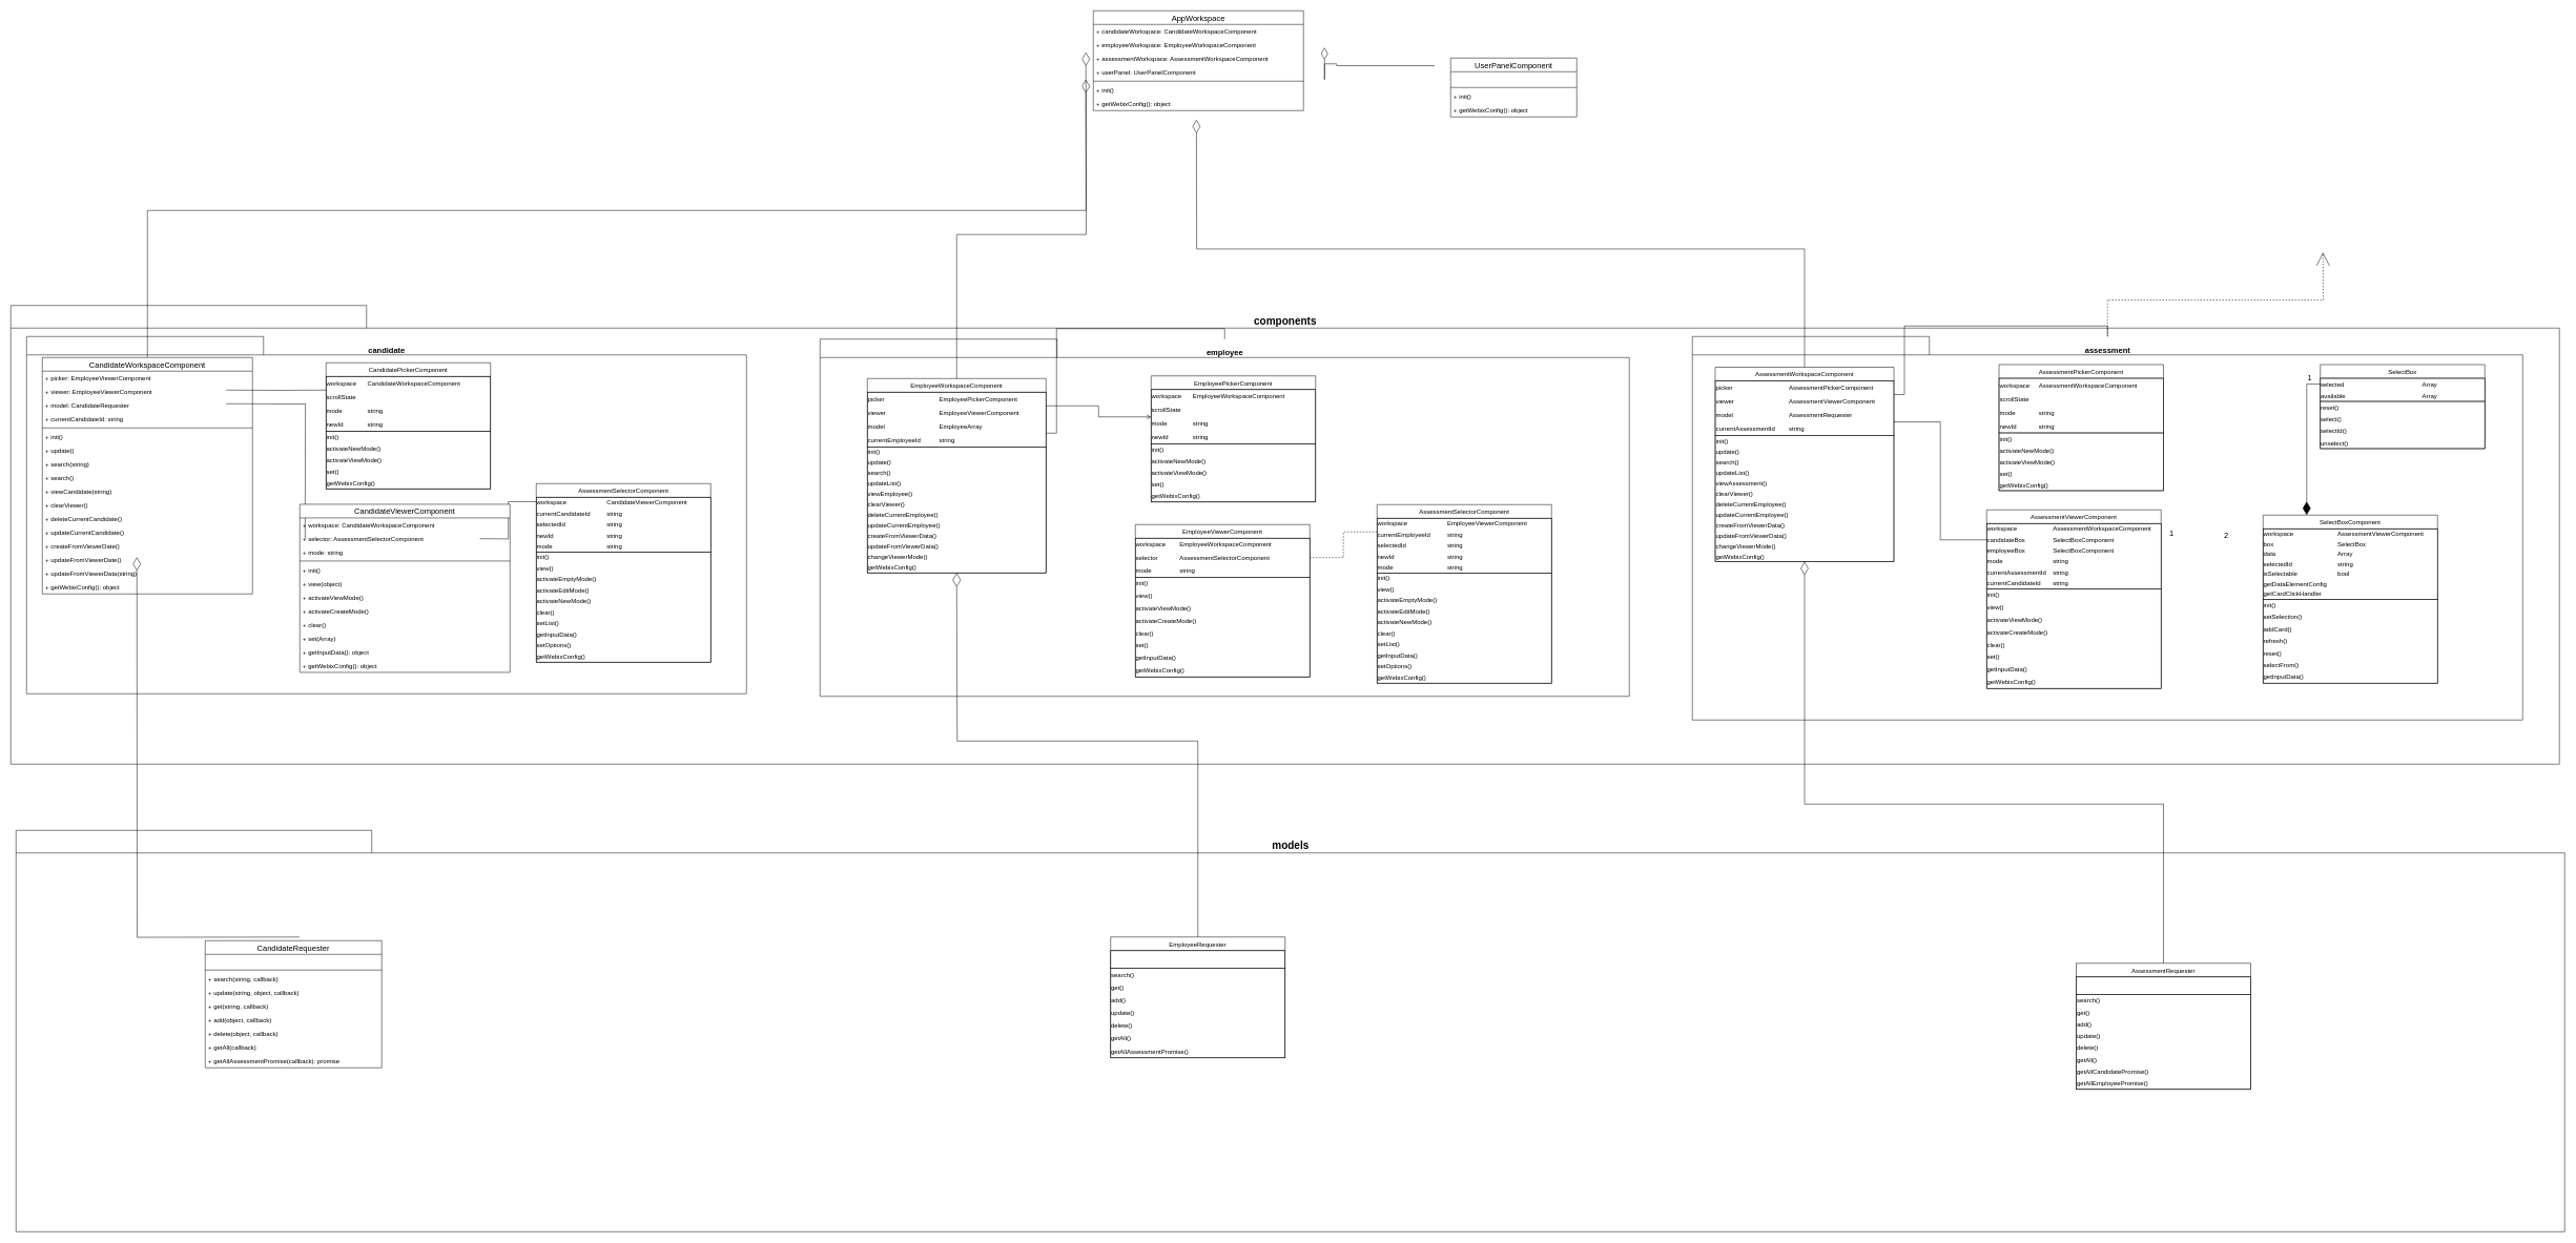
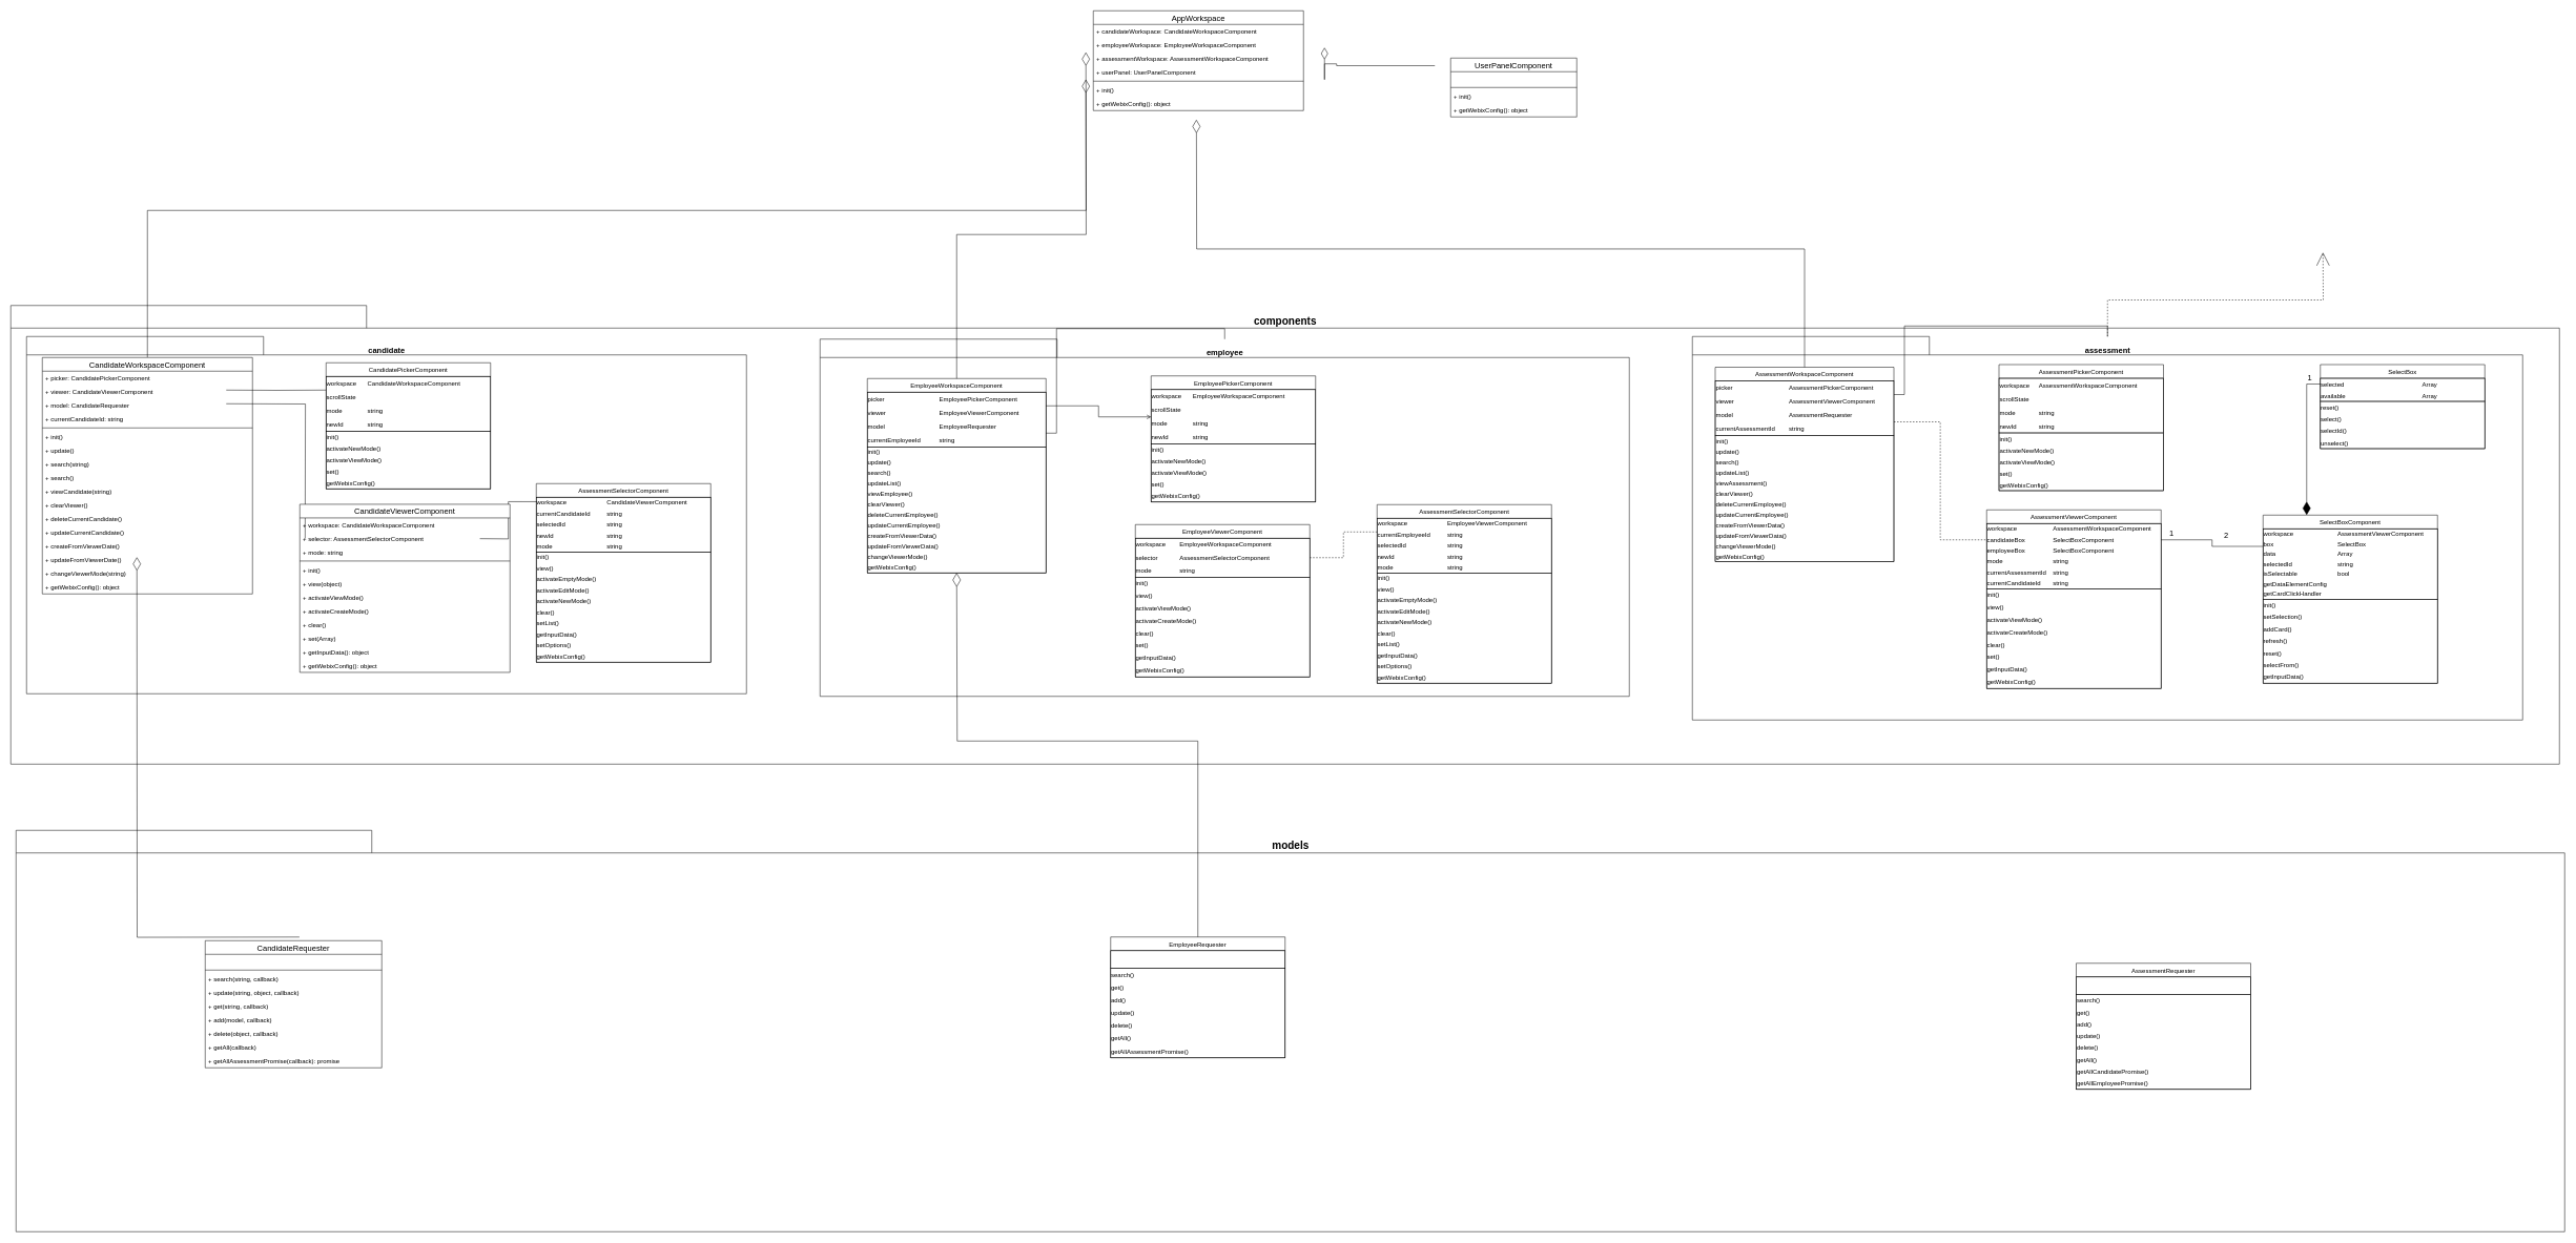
- <mxCell id="81" value="+ picker: EmployeeViewerComponent" style="text;strokeColor=none;fillColor=none;align=left;verticalAlign=top;spacingLeft=4;spacingRight=4;overflow=hidden;rotatable=0;points=[[0,0.5],[1,0.5]];portConstraint=eastwest;" vertex="1" parent="80"><mxGeometry y="26" width="400" height="26" as="geometry" /></mxCell>
+ <mxCell id="81" value="+ picker: CandidatePickerComponent" style="text;strokeColor=none;fillColor=none;align=left;verticalAlign=top;spacingLeft=4;spacingRight=4;overflow=hidden;rotatable=0;points=[[0,0.5],[1,0.5]];portConstraint=eastwest;" vertex="1" parent="80"><mxGeometry y="26" width="400" height="26" as="geometry" /></mxCell>
- <mxCell id="82" value="+ viewer: EmployeeViewerComponent" style="text;strokeColor=none;fillColor=none;align=left;verticalAlign=top;spacingLeft=4;spacingRight=4;overflow=hidden;rotatable=0;points=[[0,0.5],[1,0.5]];portConstraint=eastwest;" vertex="1" parent="80"><mxGeometry y="52" width="400" height="26" as="geometry" /></mxCell>
+ <mxCell id="82" value="+ viewer: CandidateViewerComponent" style="text;strokeColor=none;fillColor=none;align=left;verticalAlign=top;spacingLeft=4;spacingRight=4;overflow=hidden;rotatable=0;points=[[0,0.5],[1,0.5]];portConstraint=eastwest;" vertex="1" parent="80"><mxGeometry y="52" width="400" height="26" as="geometry" /></mxCell>
- <mxCell id="26" value="&lt;table border=&quot;0&quot; width=&quot;100%&quot; style=&quot;width: 100% ; height: 100% ; border-collapse: collapse&quot;&gt;&lt;tbody&gt;&lt;tr&gt;&lt;td&gt;picker&lt;/td&gt;&lt;td&gt;&lt;span style=&quot;text-align: center&quot;&gt;Employee&lt;/span&gt;PickerComponent&lt;/td&gt;&lt;/tr&gt;&lt;tr&gt;&lt;td&gt;viewer&lt;/td&gt;&lt;td&gt;&lt;span style=&quot;text-align: center&quot;&gt;Employee&lt;/span&gt;ViewerComponent&lt;/td&gt;&lt;/tr&gt;&lt;tr&gt;&lt;td&gt;model&lt;/td&gt;&lt;td&gt;&lt;span style=&quot;text-align: center&quot;&gt;Employee&lt;/span&gt;Array&lt;/td&gt;&lt;/tr&gt;&lt;tr&gt;&lt;td&gt;current&lt;span style=&quot;text-align: center&quot;&gt;Employee&lt;/span&gt;Id&lt;/td&gt;&lt;td&gt;string&lt;/td&gt;&lt;/tr&gt;&lt;/tbody&gt;&lt;/table&gt;" style="text;html=1;overflow=fill;align=left;strokeColor=#000000;" parent="25" vertex="1"><mxGeometry y="26" width="340" height="104" as="geometry" /></mxCell>
+ <mxCell id="26" value="&lt;table border=&quot;0&quot; width=&quot;100%&quot; style=&quot;width: 100% ; height: 100% ; border-collapse: collapse&quot;&gt;&lt;tbody&gt;&lt;tr&gt;&lt;td&gt;picker&lt;/td&gt;&lt;td&gt;&lt;span style=&quot;text-align: center&quot;&gt;Employee&lt;/span&gt;PickerComponent&lt;/td&gt;&lt;/tr&gt;&lt;tr&gt;&lt;td&gt;viewer&lt;/td&gt;&lt;td&gt;&lt;span style=&quot;text-align: center&quot;&gt;Employee&lt;/span&gt;ViewerComponent&lt;/td&gt;&lt;/tr&gt;&lt;tr&gt;&lt;td&gt;model&lt;/td&gt;&lt;td&gt;&lt;span style=&quot;text-align: center&quot;&gt;Employee&lt;/span&gt;Requester&lt;/td&gt;&lt;/tr&gt;&lt;tr&gt;&lt;td&gt;current&lt;span style=&quot;text-align: center&quot;&gt;Employee&lt;/span&gt;Id&lt;/td&gt;&lt;td&gt;string&lt;/td&gt;&lt;/tr&gt;&lt;/tbody&gt;&lt;/table&gt;" style="text;html=1;overflow=fill;align=left;strokeColor=#000000;" parent="25" vertex="1"><mxGeometry y="26" width="340" height="104" as="geometry" /></mxCell>
- <mxCell id="53" style="edgeStyle=orthogonalEdgeStyle;rounded=0;orthogonalLoop=1;jettySize=auto;html=1;exitX=1;exitY=0.75;exitDx=0;exitDy=0;entryX=0;entryY=0.25;entryDx=0;entryDy=0;endArrow=none;endFill=0;" parent="1" source="44" target="51" edge="1"><mxGeometry relative="1" as="geometry" /></mxCell>
+ <mxCell id="53" style="edgeStyle=orthogonalEdgeStyle;rounded=0;orthogonalLoop=1;jettySize=auto;html=1;exitX=1;exitY=0.75;exitDx=0;exitDy=0;entryX=0;entryY=0.25;entryDx=0;entryDy=0;endArrow=none;endFill=0;dashed=1;" parent="1" source="44" target="51" edge="1"><mxGeometry relative="1" as="geometry" /></mxCell>
+ <mxCell id="57" style="edgeStyle=orthogonalEdgeStyle;rounded=0;orthogonalLoop=1;jettySize=auto;html=1;exitX=1;exitY=0.25;exitDx=0;exitDy=0;entryX=0;entryY=0.25;entryDx=0;entryDy=0;endArrow=none;endFill=0;fontSize=15;" parent="1" source="51" target="55" edge="1"><mxGeometry relative="1" as="geometry" /></mxCell>
- <mxCell id="96" value="+ updateFromViewerData(string)" style="text;strokeColor=none;fillColor=none;align=left;verticalAlign=top;spacingLeft=4;spacingRight=4;overflow=hidden;rotatable=0;points=[[0,0.5],[1,0.5]];portConstraint=eastwest;" vertex="1" parent="80"><mxGeometry y="398" width="400" height="26" as="geometry" /></mxCell>
+ <mxCell id="96" value="+ changeViewerMode(string)" style="text;strokeColor=none;fillColor=none;align=left;verticalAlign=top;spacingLeft=4;spacingRight=4;overflow=hidden;rotatable=0;points=[[0,0.5],[1,0.5]];portConstraint=eastwest;" vertex="1" parent="80"><mxGeometry y="398" width="400" height="26" as="geometry" /></mxCell>
- <mxCell id="62" style="edgeStyle=orthogonalEdgeStyle;rounded=0;orthogonalLoop=1;jettySize=auto;html=1;exitX=0.5;exitY=0;exitDx=0;exitDy=0;entryX=0.5;entryY=1;entryDx=0;entryDy=0;endArrow=diamondThin;endFill=0;endSize=23;fontSize=15;" parent="1" source="20" target="45" edge="1"><mxGeometry relative="1" as="geometry"><Array as="points"><mxPoint x="4117" y="1530" /><mxPoint x="3433" y="1530" /></Array></mxGeometry></mxCell>
- <mxCell id="104" value="+ add(object, callback)" style="text;strokeColor=none;fillColor=none;align=left;verticalAlign=top;spacingLeft=4;spacingRight=4;overflow=hidden;rotatable=0;points=[[0,0.5],[1,0.5]];portConstraint=eastwest;" vertex="1" parent="98"><mxGeometry y="138" width="336" height="26" as="geometry" /></mxCell>
+ <mxCell id="104" value="+ add(model, callback)" style="text;strokeColor=none;fillColor=none;align=left;verticalAlign=top;spacingLeft=4;spacingRight=4;overflow=hidden;rotatable=0;points=[[0,0.5],[1,0.5]];portConstraint=eastwest;" vertex="1" parent="98"><mxGeometry y="138" width="336" height="26" as="geometry" /></mxCell>
